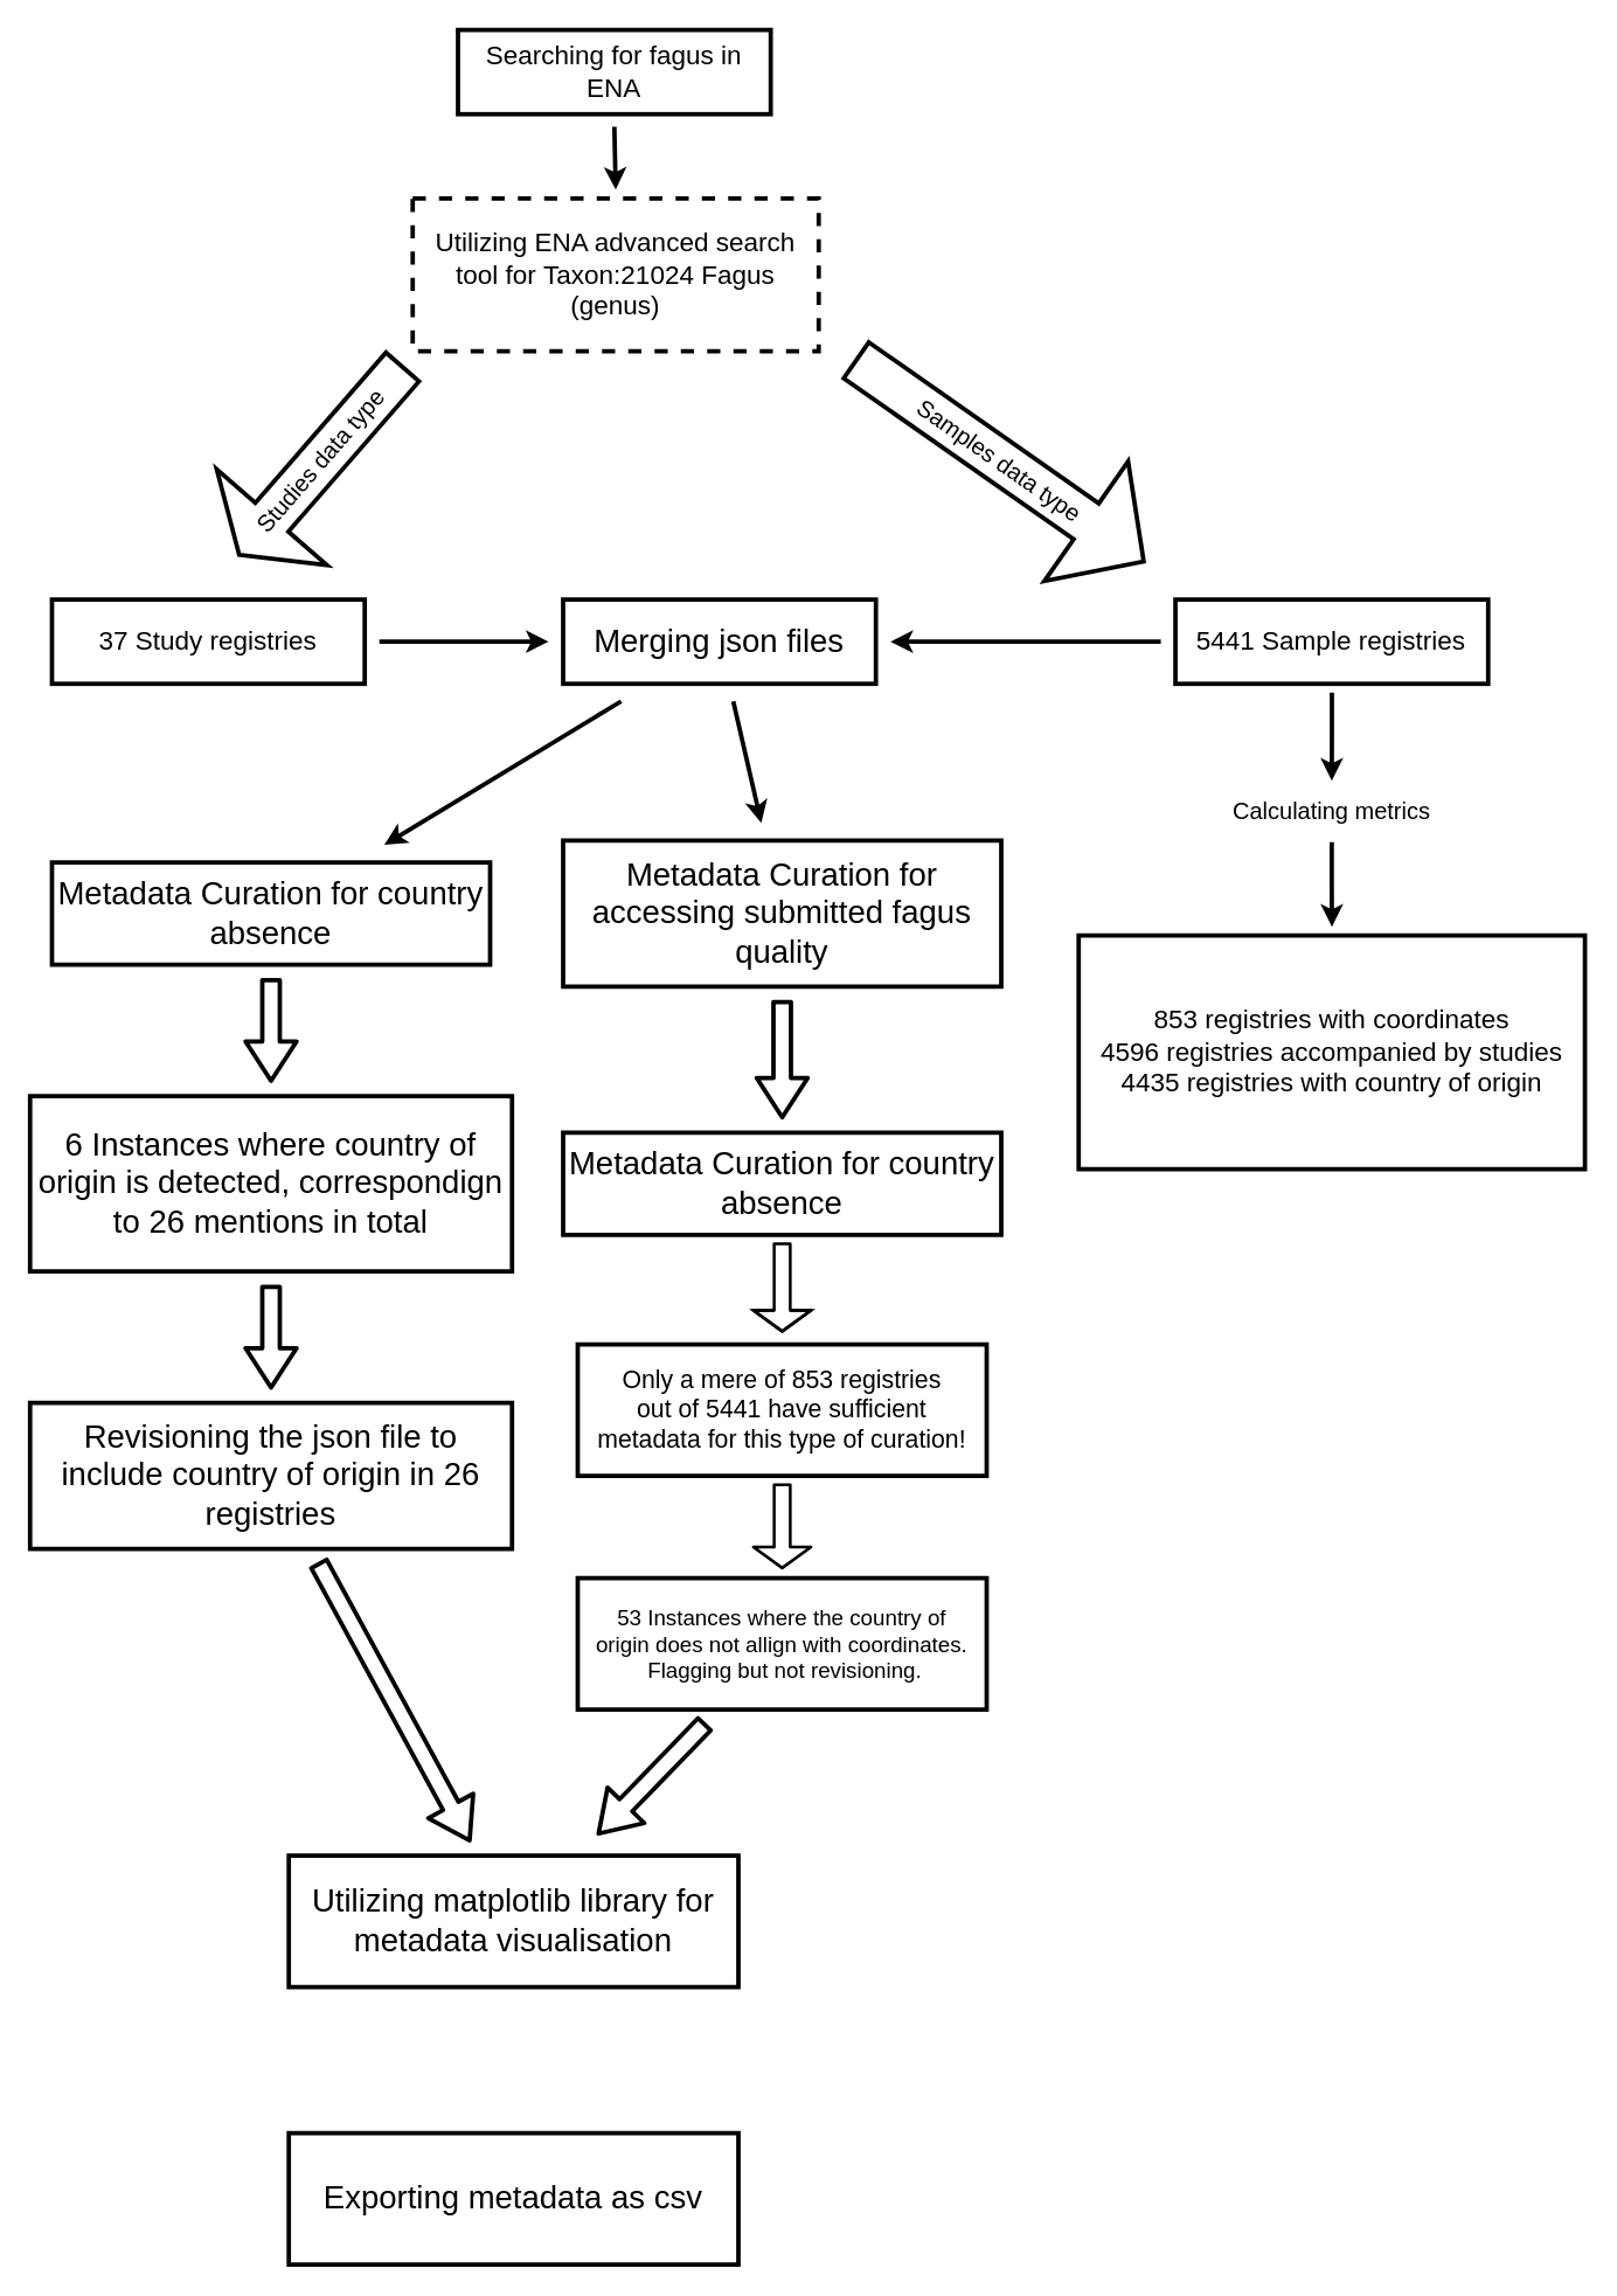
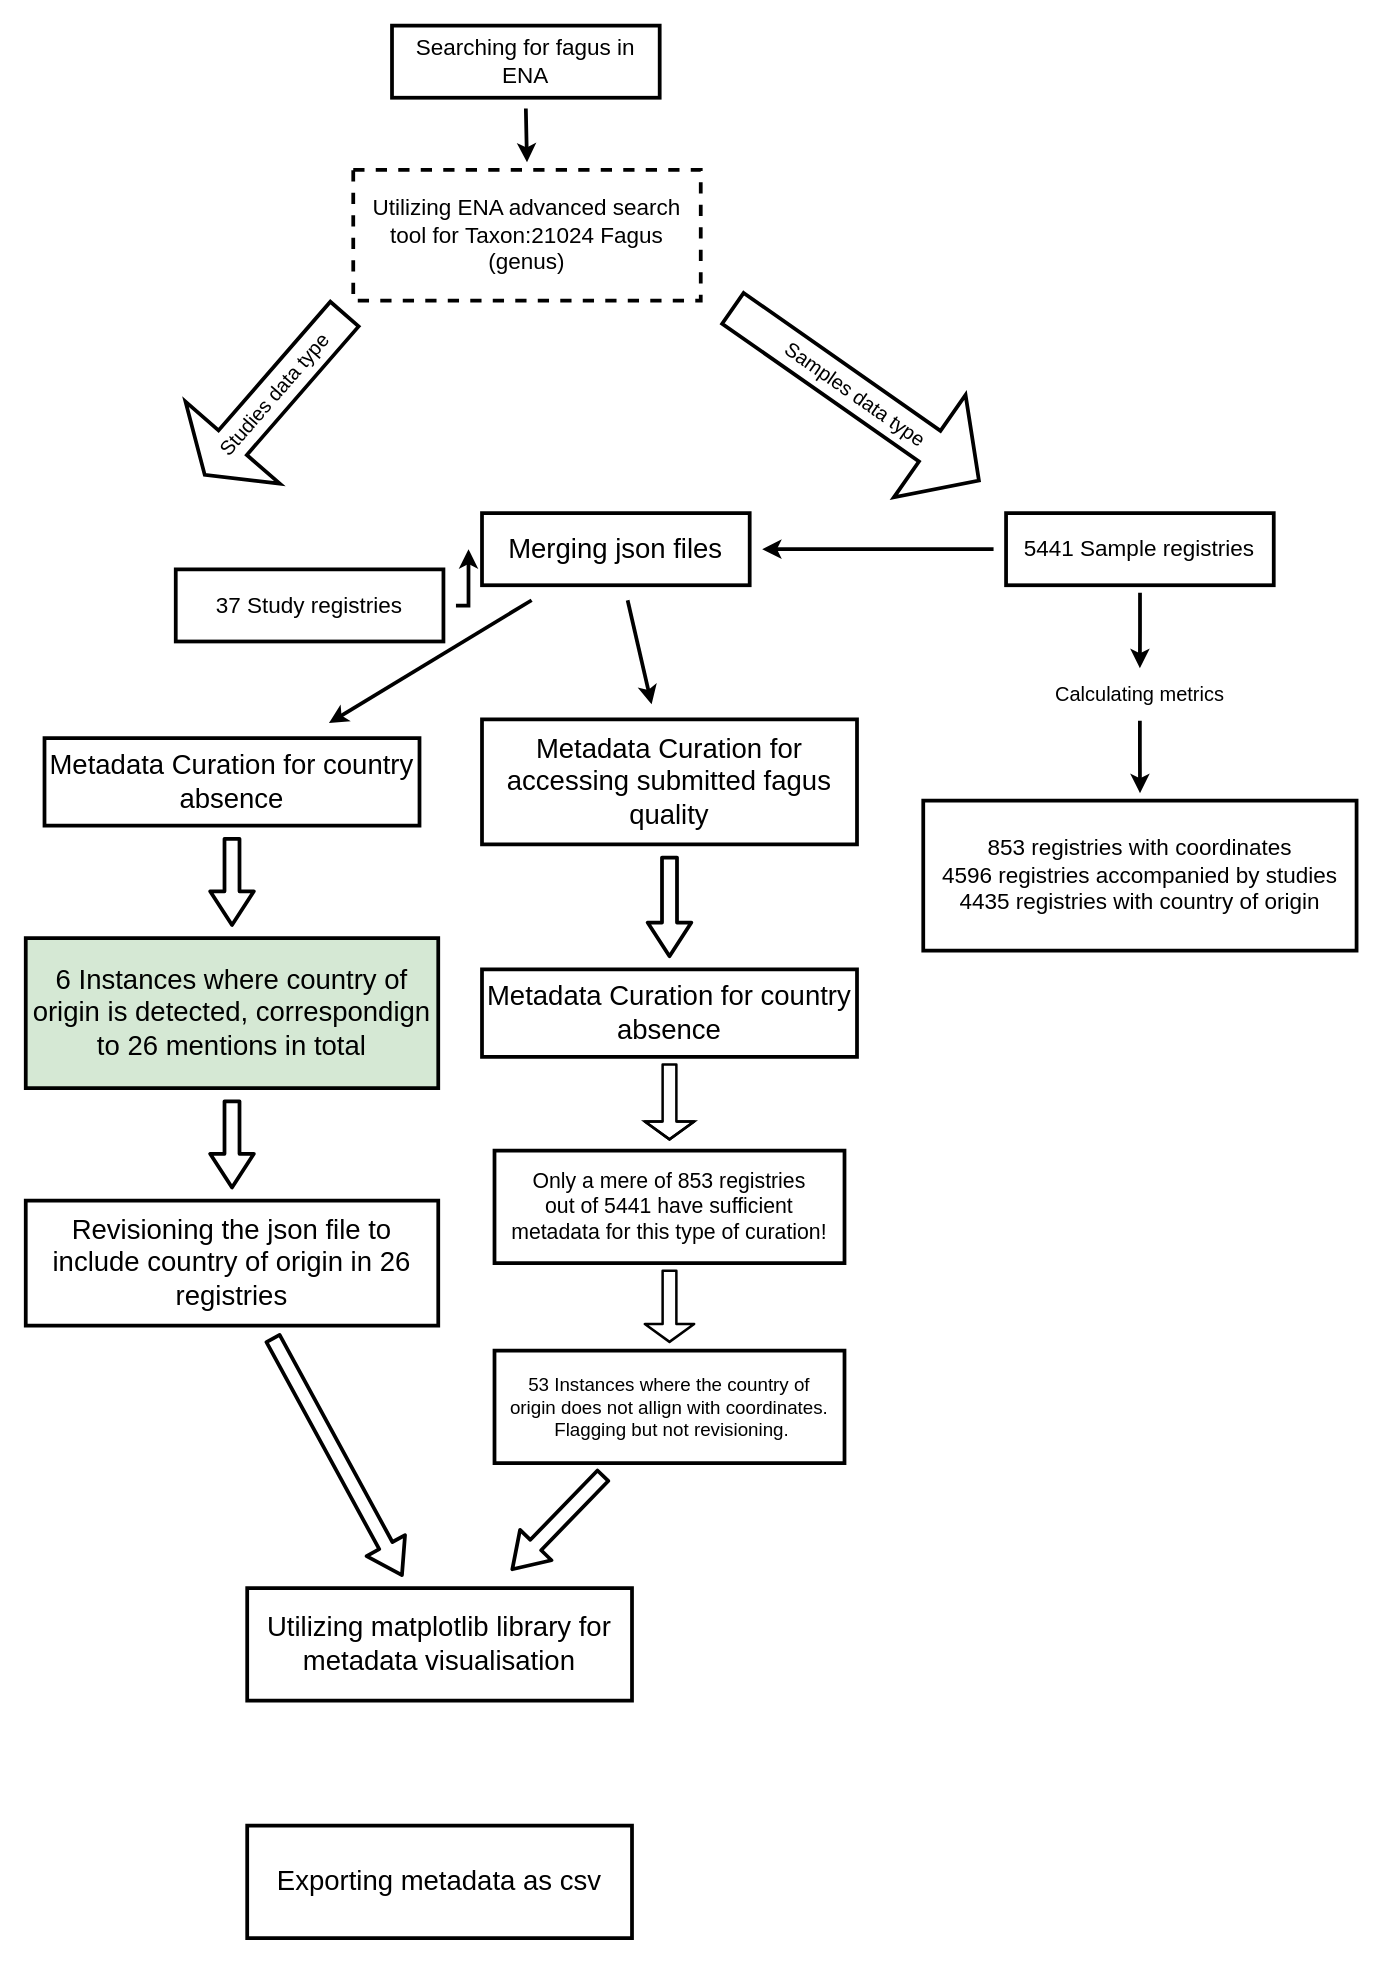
- <mxCell id="6" value="37 Study registries" style="rounded=0;whiteSpace=wrap;html=1;container=0;fontSize=18;fontStyle=0;strokeWidth=3;" parent="1" vertex="1"><mxGeometry x="35.003" y="410" width="214.154" height="57.692" as="geometry" /></mxCell>
+ <mxCell id="6" value="37 Study registries" style="rounded=0;whiteSpace=wrap;html=1;container=0;fontSize=18;fontStyle=0;strokeWidth=3;" parent="1" vertex="1"><mxGeometry x="140.003" y="455" width="214.154" height="57.692" as="geometry" /></mxCell>
- <mxCell id="14" value="853&lt;span style=&quot;background-color: transparent; color: light-dark(rgb(0, 0, 0), rgb(255, 255, 255));&quot;&gt;&amp;nbsp;registries with coordinates&lt;/span&gt;&lt;div&gt;&lt;div&gt;4596 registries accompanied by studies&lt;/div&gt;&lt;div&gt;4435 registries with country of origin&lt;/div&gt;&lt;/div&gt;" style="rounded=0;whiteSpace=wrap;html=1;container=0;fontSize=18;fontStyle=0;strokeWidth=3;" parent="1" vertex="1"><mxGeometry x="738" y="640" width="346.66" height="160" as="geometry" /></mxCell>
+ <mxCell id="14" value="853&lt;span style=&quot;background-color: transparent; color: light-dark(rgb(0, 0, 0), rgb(255, 255, 255));&quot;&gt;&amp;nbsp;registries with coordinates&lt;/span&gt;&lt;div&gt;&lt;div&gt;4596 registries accompanied by studies&lt;/div&gt;&lt;div&gt;4435 registries with country of origin&lt;/div&gt;&lt;/div&gt;" style="rounded=0;whiteSpace=wrap;html=1;container=0;fontSize=18;fontStyle=0;strokeWidth=3;" parent="1" vertex="1"><mxGeometry x="738" y="640" width="346.66" height="120" as="geometry" /></mxCell>
- <mxCell id="20" value="&lt;span style=&quot;font-size: 22px;&quot;&gt;6 Instances where country of origin is detected, correspondign to 26 mentions in total&lt;/span&gt;" style="rounded=0;whiteSpace=wrap;html=1;container=0;fontSize=18;fontStyle=0;strokeWidth=3;" parent="1" vertex="1"><mxGeometry x="20" y="750" width="330" height="120" as="geometry" /></mxCell>
+ <mxCell id="20" value="&lt;span style=&quot;font-size: 22px;&quot;&gt;6 Instances where country of origin is detected, correspondign to 26 mentions in total&lt;/span&gt;" style="rounded=0;whiteSpace=wrap;html=1;container=0;fontSize=18;fontStyle=0;strokeWidth=3;fillColor=#d5e8d4;" parent="1" vertex="1"><mxGeometry x="20" y="750" width="330" height="120" as="geometry" /></mxCell>
